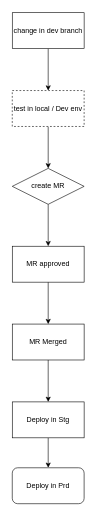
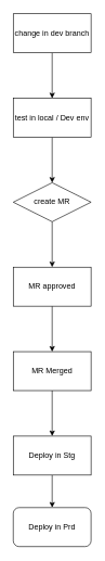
- <mxCell id="5" value="test in local / Dev env" style="rounded=0;whiteSpace=wrap;html=1;dashed=1;" vertex="1" parent="1"><mxGeometry x="20" y="150" width="120" height="60" as="geometry" /></mxCell>
+ <mxCell id="5" value="test in local / Dev env" style="rounded=0;whiteSpace=wrap;html=1;" vertex="1" parent="1"><mxGeometry x="20" y="150" width="120" height="60" as="geometry" /></mxCell>
